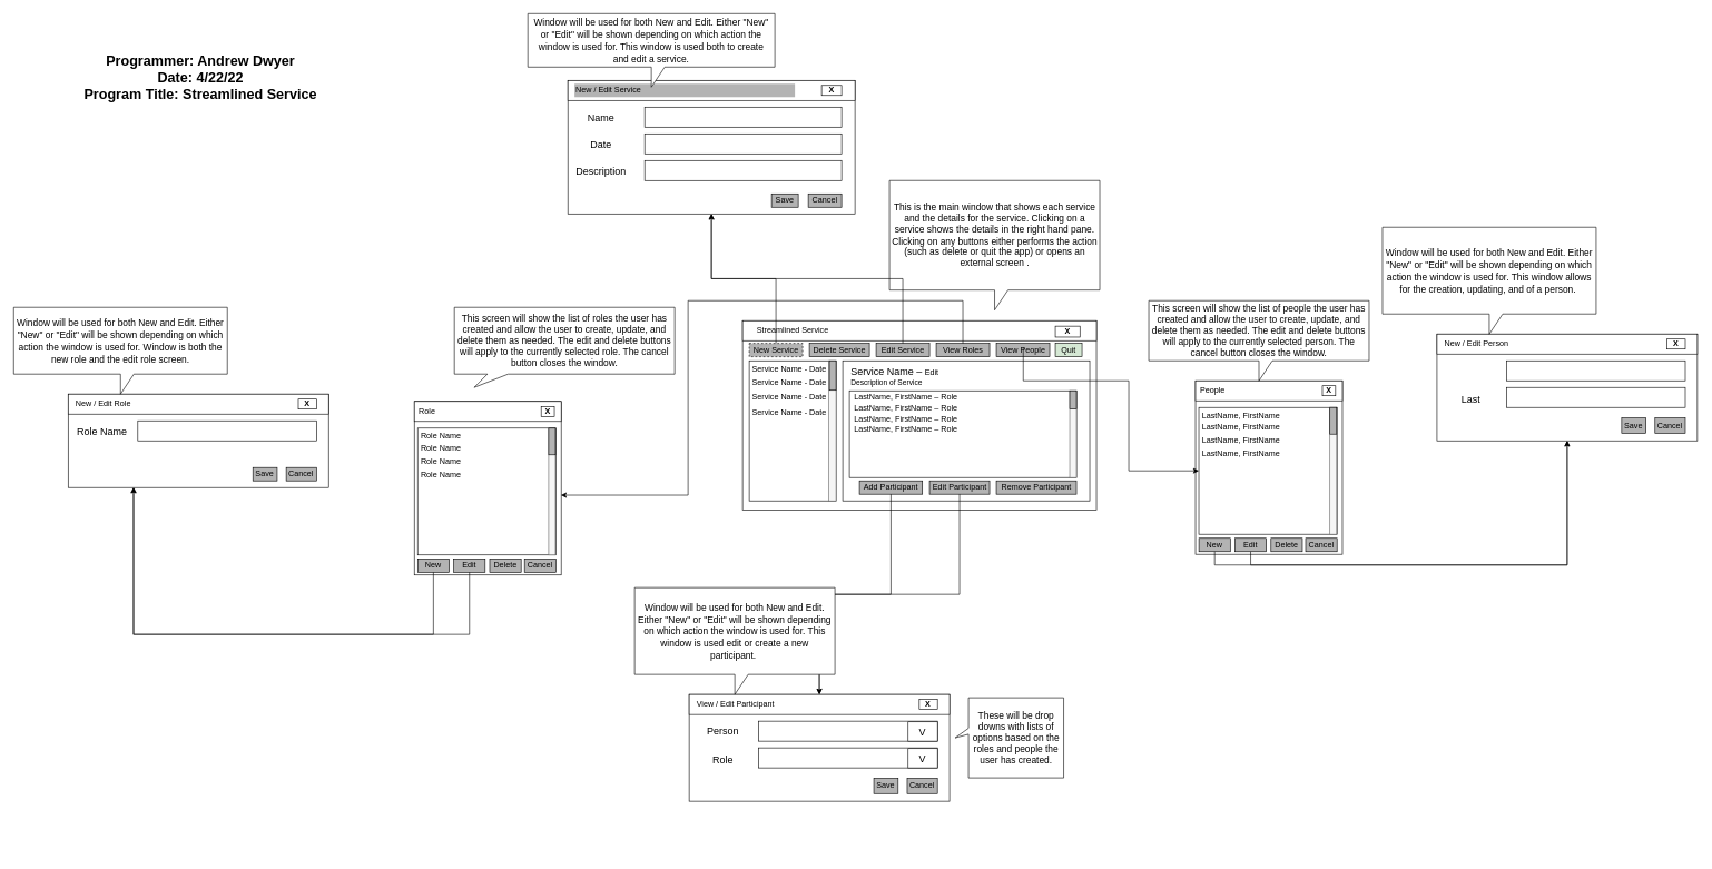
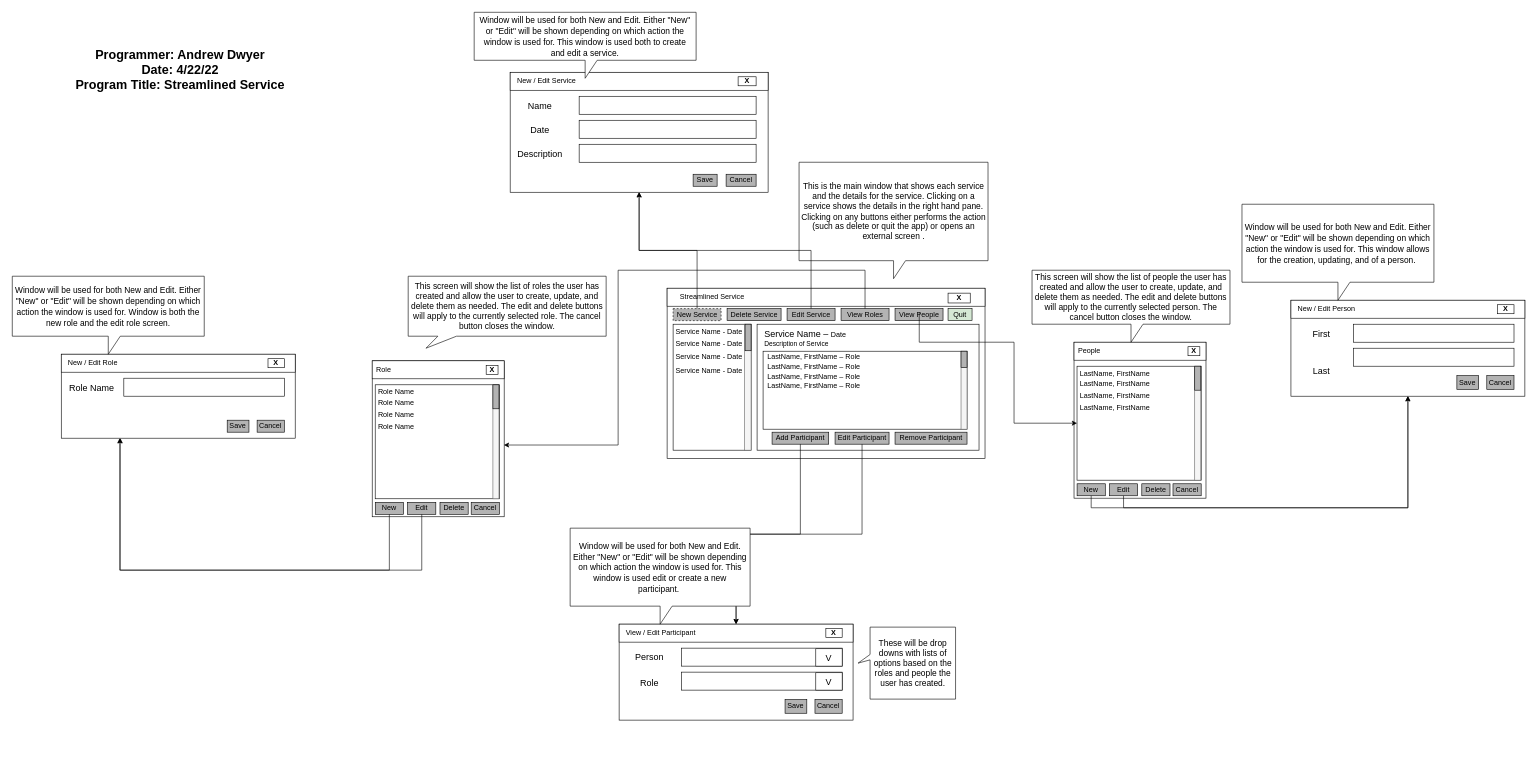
- <mxCell id="54" value="&lt;span&gt;New / Edit Service&lt;br&gt;&lt;/span&gt;" style="whiteSpace=wrap;html=1;fillColor=#b3b3b3;strokeColor=none;align=left;" parent="51" vertex="1"><mxGeometry x="10" y="5" width="330" height="20" as="geometry" /></mxCell>
+ <mxCell id="54" value="&lt;span&gt;New / Edit Service&lt;br&gt;&lt;/span&gt;" style="whiteSpace=wrap;html=1;fillColor=#FFFFFF;strokeColor=none;align=left;" parent="51" vertex="1"><mxGeometry x="10" y="5" width="330" height="20" as="geometry" /></mxCell>
- <mxCell id="40" value="Service Name – &lt;font style=&quot;font-size: 12px&quot;&gt;Edit&lt;/font&gt;" style="text;html=1;strokeColor=none;fillColor=none;align=left;verticalAlign=middle;whiteSpace=wrap;fontSize=15;" parent="24" vertex="1"><mxGeometry x="160" y="270" width="140" height="30" as="geometry" /></mxCell>
+ <mxCell id="40" value="Service Name – &lt;font style=&quot;font-size: 12px&quot;&gt;Date&lt;/font&gt;" style="text;html=1;strokeColor=none;fillColor=none;align=left;verticalAlign=middle;whiteSpace=wrap;fontSize=15;" parent="24" vertex="1"><mxGeometry x="160" y="270" width="140" height="30" as="geometry" /></mxCell>
+ <mxCell id="10" value="&lt;font style=&quot;font-size: 15px&quot;&gt;First&lt;/font&gt;" style="text;html=1;strokeColor=none;fillColor=none;align=center;verticalAlign=middle;whiteSpace=wrap;fontSize=15;" parent="2" vertex="1"><mxGeometry x="90.7" y="140" width="82.56" height="30" as="geometry" /></mxCell>
- <mxCell id="6" value="&lt;font style=&quot;font-size: 15px&quot;&gt;Last&lt;/font&gt;" style="text;html=1;strokeColor=none;fillColor=none;align=center;verticalAlign=middle;whiteSpace=wrap;fontSize=15;" parent="3" vertex="1"><mxGeometry x="9.07" y="79.999" width="82.56" height="34.286" as="geometry" /></mxCell>
+ <mxCell id="6" value="&lt;font style=&quot;font-size: 15px&quot;&gt;Last&lt;/font&gt;" style="text;html=1;strokeColor=none;fillColor=none;align=center;verticalAlign=middle;whiteSpace=wrap;fontSize=15;" parent="3" vertex="1"><mxGeometry x="9.07" y="99.999" width="82.56" height="34.286" as="geometry" /></mxCell>
